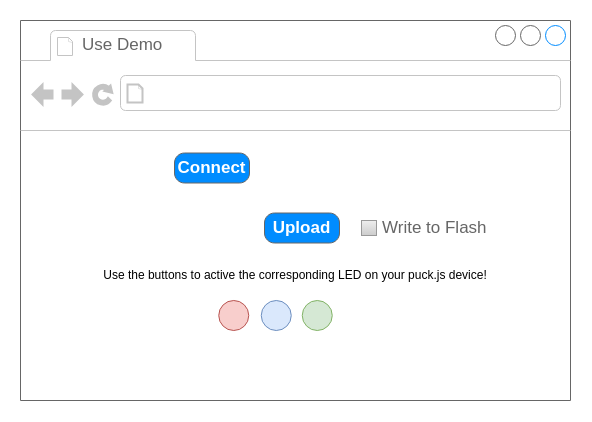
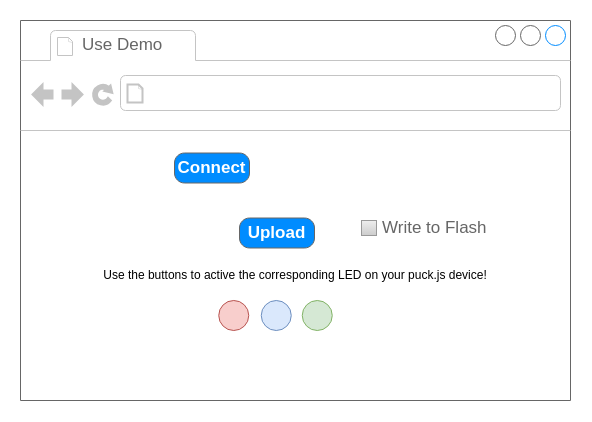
- <mxCell id="6" value="Upload" style="strokeWidth=1;shadow=0;dashed=0;align=center;html=1;shape=mxgraph.mockup.buttons.button;strokeColor=#666666;fontColor=#ffffff;mainText=;buttonStyle=round;fontSize=17;fontStyle=1;fillColor=#008cff;whiteSpace=wrap;" vertex="1" parent="2"><mxGeometry x="244" y="192.5" width="75" height="30" as="geometry" /></mxCell>
+ <mxCell id="6" value="Upload" style="strokeWidth=1;shadow=0;dashed=0;align=center;html=1;shape=mxgraph.mockup.buttons.button;strokeColor=#666666;fontColor=#ffffff;mainText=;buttonStyle=round;fontSize=17;fontStyle=1;fillColor=#008cff;whiteSpace=wrap;" vertex="1" parent="2"><mxGeometry x="219" y="197.5" width="75" height="30" as="geometry" /></mxCell>
